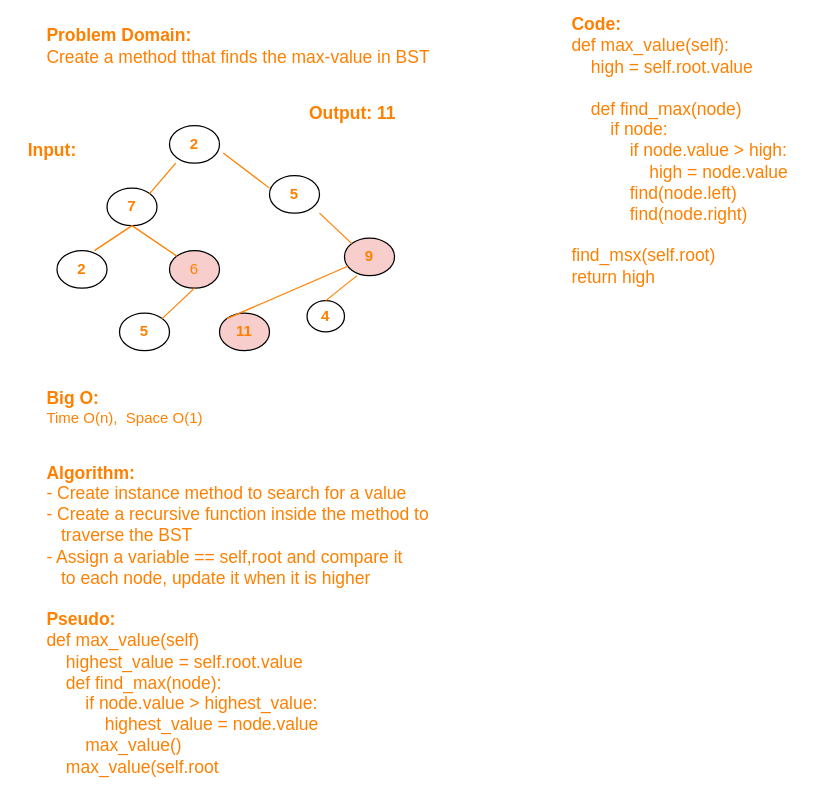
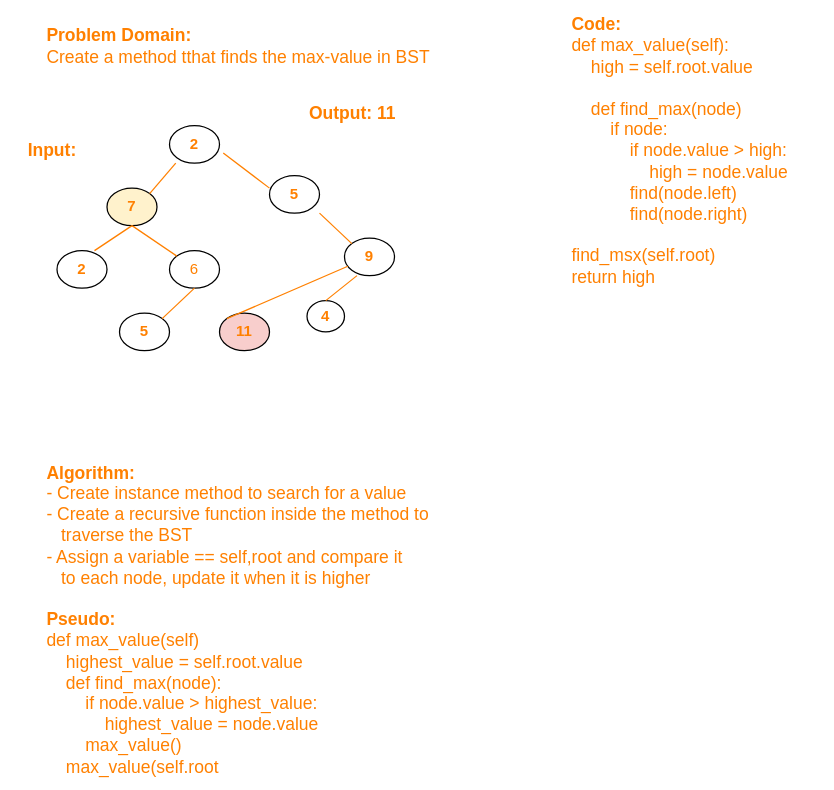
- <mxCell id="6" value="&lt;font color=&quot;#ff8000&quot;&gt;&lt;b&gt;7&lt;/b&gt;&lt;/font&gt;" style="ellipse;whiteSpace=wrap;html=1;" vertex="1" parent="1"><mxGeometry x="85" y="150" width="40" height="30" as="geometry" /></mxCell>
+ <mxCell id="6" value="&lt;font color=&quot;#ff8000&quot;&gt;&lt;b&gt;7&lt;/b&gt;&lt;/font&gt;" style="ellipse;whiteSpace=wrap;html=1;fillColor=#fff2cc;" vertex="1" parent="1"><mxGeometry x="85" y="150" width="40" height="30" as="geometry" /></mxCell>
- <mxCell id="12" value="&lt;font color=&quot;#ff8000&quot;&gt;&lt;b&gt;9&lt;/b&gt;&lt;/font&gt;" style="ellipse;whiteSpace=wrap;html=1;fillColor=#f8cecc;" vertex="1" parent="1"><mxGeometry x="275" y="190" width="40" height="30" as="geometry" /></mxCell>
+ <mxCell id="12" value="&lt;font color=&quot;#ff8000&quot;&gt;&lt;b&gt;9&lt;/b&gt;&lt;/font&gt;" style="ellipse;whiteSpace=wrap;html=1;" vertex="1" parent="1"><mxGeometry x="275" y="190" width="40" height="30" as="geometry" /></mxCell>
- <mxCell id="8" value="&lt;font color=&quot;#ff8000&quot;&gt;6&lt;/font&gt;" style="ellipse;whiteSpace=wrap;html=1;fillColor=#f8cecc;" vertex="1" parent="1"><mxGeometry x="135" y="200" width="40" height="30" as="geometry" /></mxCell>
+ <mxCell id="8" value="&lt;font color=&quot;#ff8000&quot;&gt;6&lt;/font&gt;" style="ellipse;whiteSpace=wrap;html=1;" vertex="1" parent="1"><mxGeometry x="135" y="200" width="40" height="30" as="geometry" /></mxCell>
- <mxCell id="22" value="&lt;b&gt;&lt;font style=&quot;font-size: 14px&quot; color=&quot;#ff8000&quot;&gt;Big O:&lt;br&gt;&lt;/font&gt;&lt;/b&gt;&lt;font color=&quot;#ff8000&quot;&gt;Time O(n),&amp;nbsp; Space O(1)&lt;/font&gt;" style="text;html=1;align=left;verticalAlign=middle;resizable=0;points=[];autosize=1;" vertex="1" parent="1"><mxGeometry x="35" y="310" width="140" height="30" as="geometry" /></mxCell>
